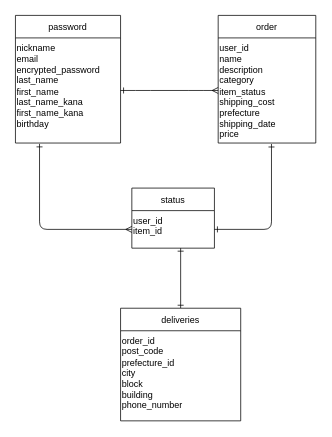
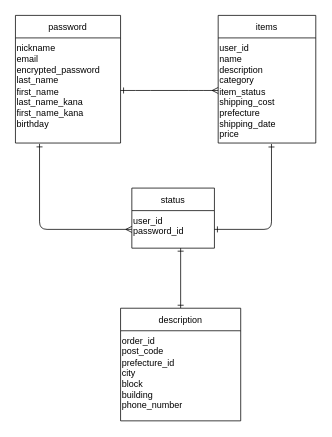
- <mxCell id="6" value="order" style="shape=table;startSize=30;container=1;collapsible=0;childLayout=tableLayout;verticalAlign=middle;" vertex="1" parent="1"><mxGeometry x="290" y="20" width="130" height="170" as="geometry" /></mxCell>
+ <mxCell id="6" value="items" style="shape=table;startSize=30;container=1;collapsible=0;childLayout=tableLayout;verticalAlign=middle;" vertex="1" parent="1"><mxGeometry x="290" y="20" width="130" height="170" as="geometry" /></mxCell>
- <mxCell id="11" value="user_id&lt;br&gt;item_id" style="shape=partialRectangle;html=1;whiteSpace=wrap;connectable=0;overflow=hidden;fillColor=none;top=0;left=0;bottom=0;right=0;pointerEvents=1;align=left;verticalAlign=top;" vertex="1" parent="10"><mxGeometry width="110" height="50" as="geometry"><mxRectangle width="110" height="50" as="alternateBounds" /></mxGeometry></mxCell>
+ <mxCell id="11" value="user_id&lt;br&gt;password_id" style="shape=partialRectangle;html=1;whiteSpace=wrap;connectable=0;overflow=hidden;fillColor=none;top=0;left=0;bottom=0;right=0;pointerEvents=1;align=left;verticalAlign=top;" vertex="1" parent="10"><mxGeometry width="110" height="50" as="geometry"><mxRectangle width="110" height="50" as="alternateBounds" /></mxGeometry></mxCell>
- <mxCell id="13" value="deliveries" style="shape=table;startSize=30;container=1;collapsible=0;childLayout=tableLayout;" vertex="1" parent="1"><mxGeometry x="160" y="410" width="160" height="150" as="geometry" /></mxCell>
+ <mxCell id="13" value="description" style="shape=table;startSize=30;container=1;collapsible=0;childLayout=tableLayout;" vertex="1" parent="1"><mxGeometry x="160" y="410" width="160" height="150" as="geometry" /></mxCell>
